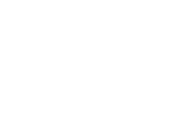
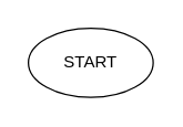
+ <mxCell id="2" value="START" style="ellipse;whiteSpace=wrap;html=1;" vertex="1" parent="1"><mxGeometry x="20" y="20" width="90" height="50" as="geometry" /></mxCell>
